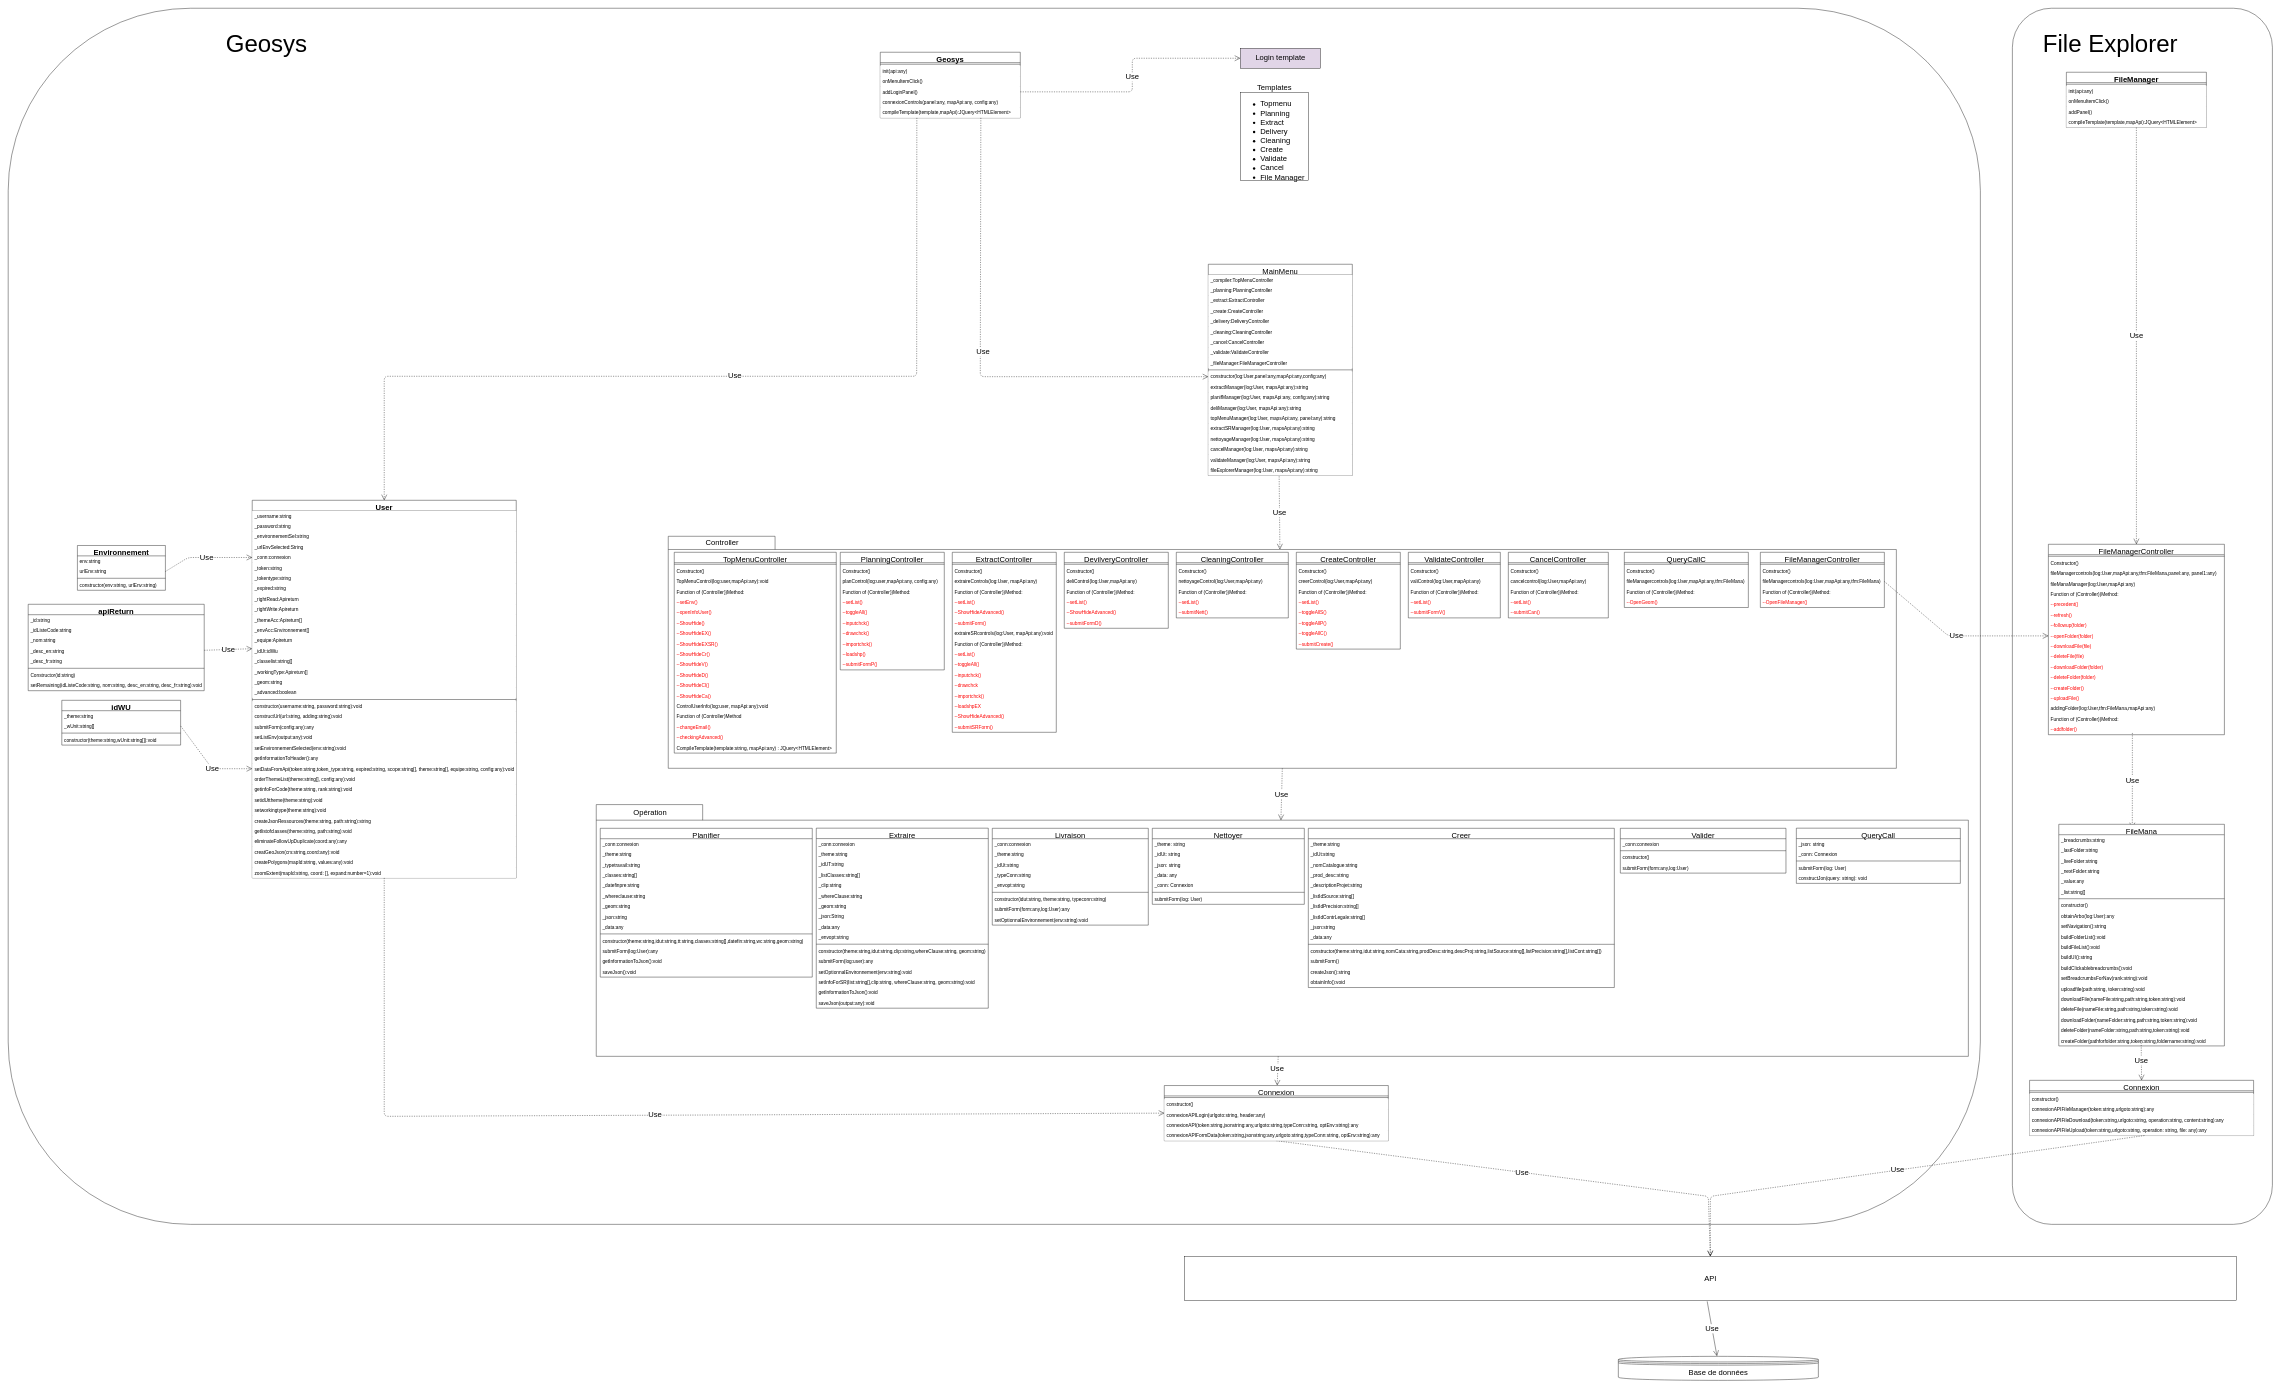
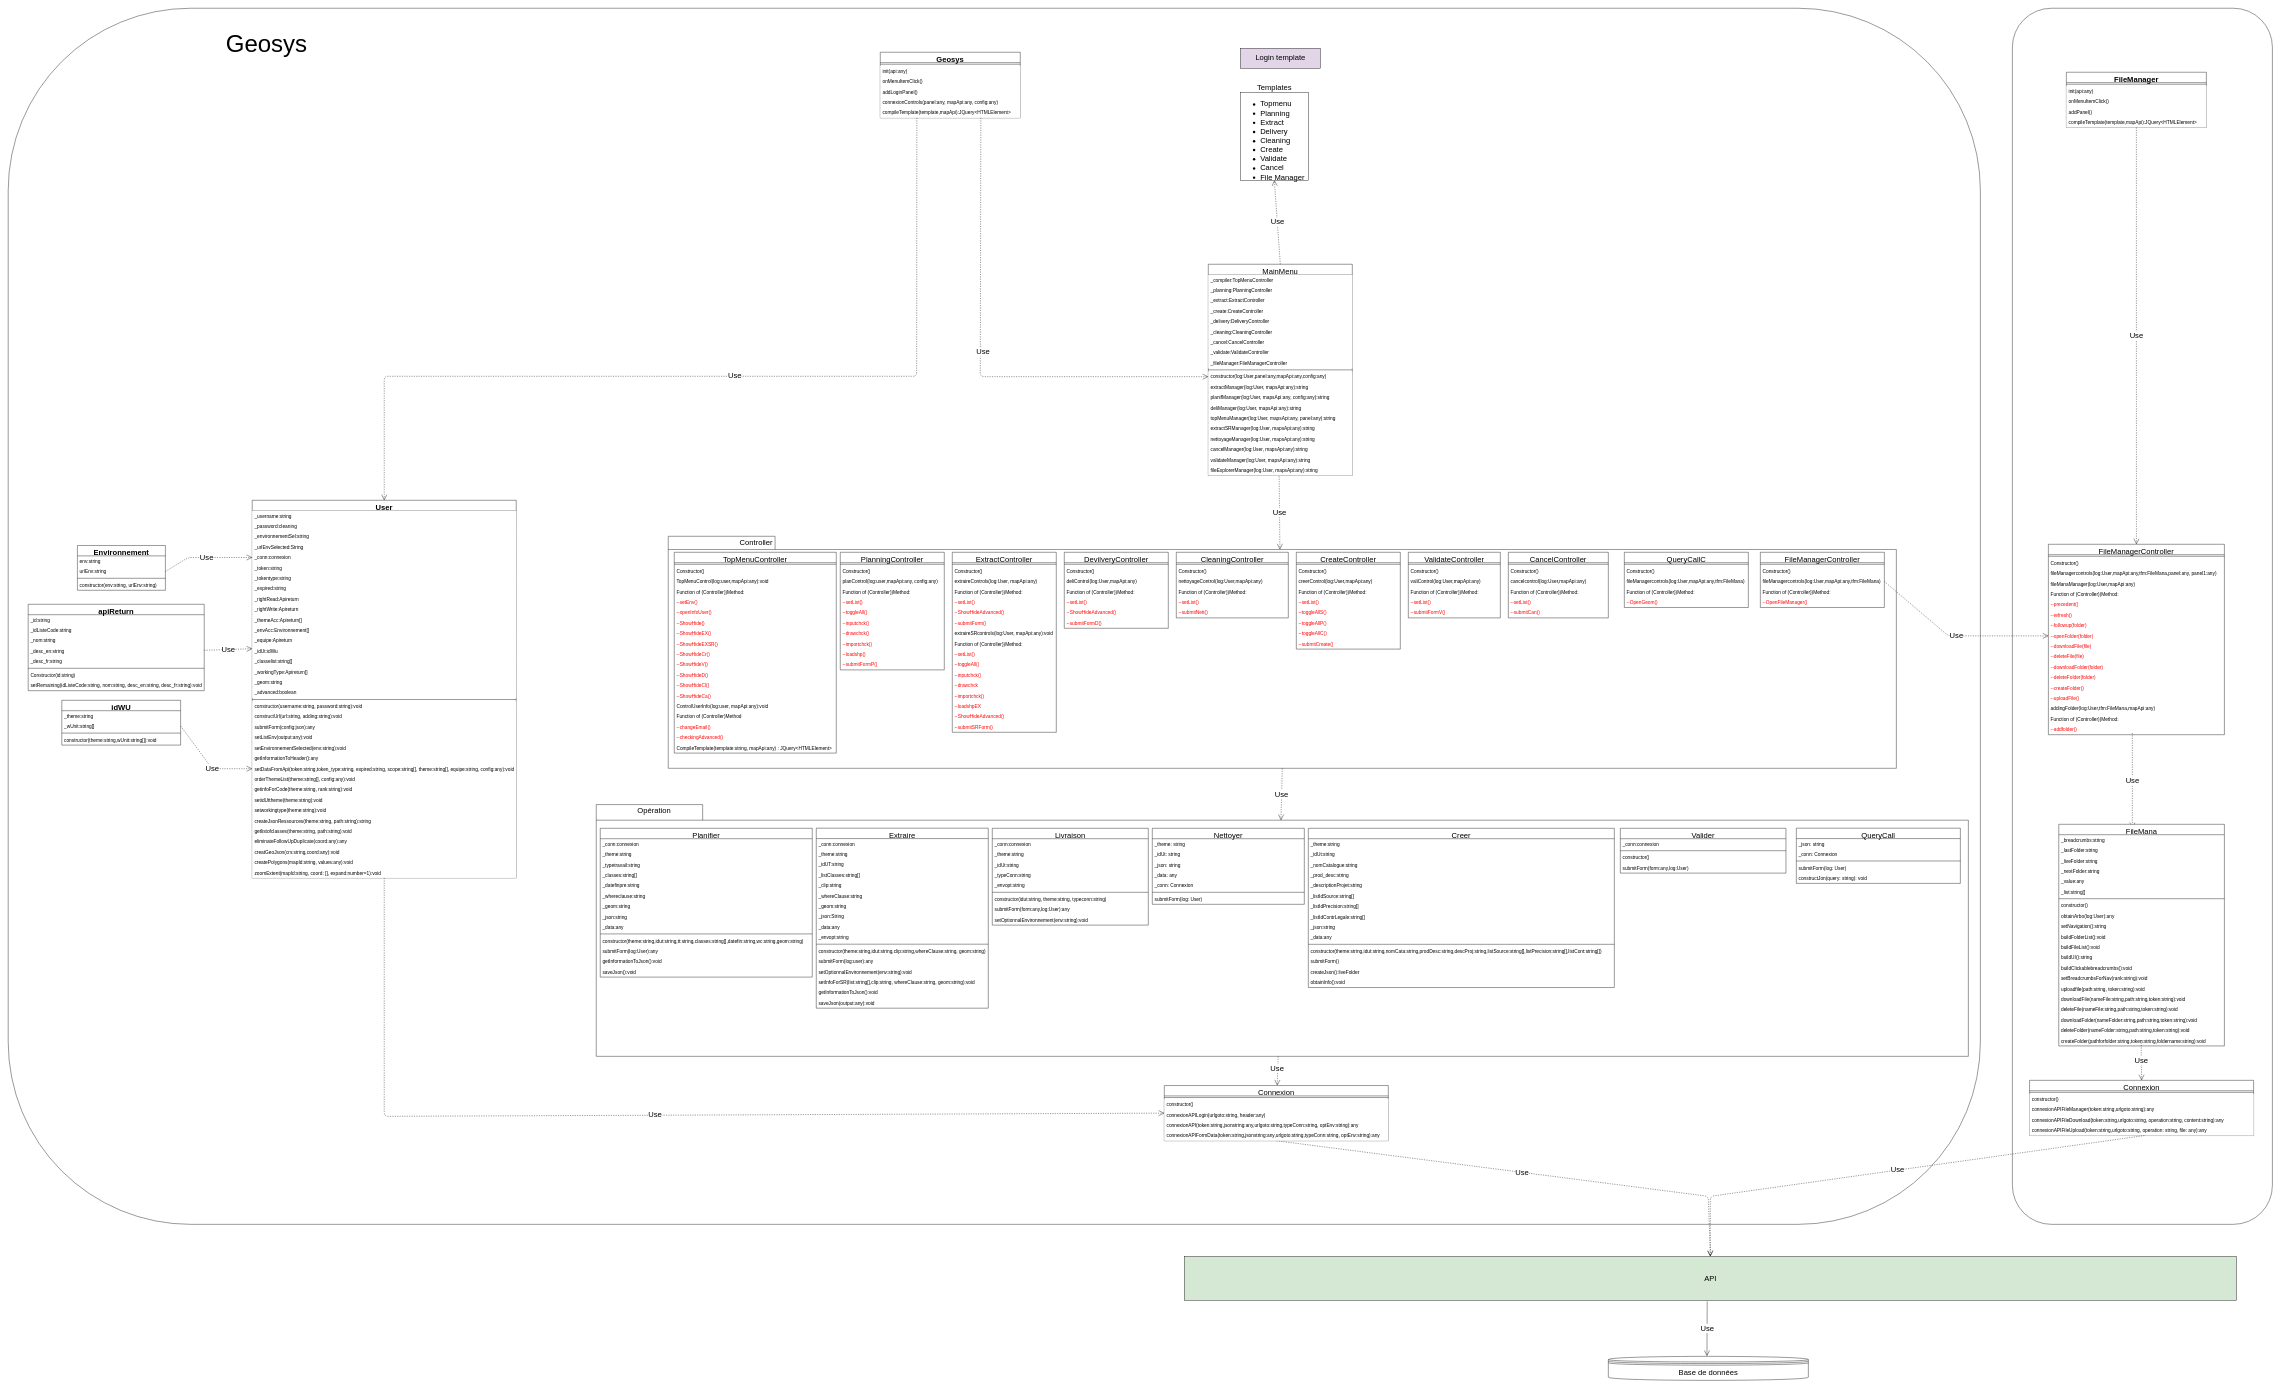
- <mxCell id="353" value="&lt;span style=&quot;font-size: 60px&quot;&gt;File Explorer&lt;/span&gt;" style="text;html=1;strokeColor=none;fillColor=none;align=center;verticalAlign=middle;whiteSpace=wrap;rounded=0;fontSize=40;" vertex="1" parent="1"><mxGeometry x="5060" y="60" width="430" height="100" as="geometry" /></mxCell>
- <mxCell id="87" value="Use" style="endArrow=open;endSize=12;dashed=1;html=1;fontSize=19;fontColor=#000000;exitX=1;exitY=0.5;exitDx=0;exitDy=0;entryX=0;entryY=0.5;entryDx=0;entryDy=0;" parent="1" source="30" target="81" edge="1"><mxGeometry width="160" relative="1" as="geometry"><mxPoint x="2641.38" y="210" as="sourcePoint" /><mxPoint x="2640" y="350" as="targetPoint" /><Array as="points"><mxPoint x="2830" y="229" /><mxPoint x="2830" y="145" /></Array></mxGeometry></mxCell>
+ <mxCell id="84" value="Use" style="endArrow=open;endSize=12;dashed=1;html=1;fontSize=19;fontColor=#000000;exitX=0.5;exitY=0;exitDx=0;exitDy=0;entryX=0.5;entryY=1;entryDx=0;entryDy=0;" parent="1" source="4" target="25" edge="1"><mxGeometry width="160" relative="1" as="geometry"><mxPoint x="3196.38" y="520" as="sourcePoint" /><mxPoint x="3070" y="560" as="targetPoint" /><Array as="points" /></mxGeometry></mxCell>
- <mxCell id="35" value="_password:string" style="text;strokeColor=none;fillColor=#ffffff;align=left;verticalAlign=top;spacingLeft=4;spacingRight=4;overflow=hidden;rotatable=0;points=[[0,0.5],[1,0.5]];portConstraint=eastwest;" parent="33" vertex="1"><mxGeometry y="52" width="660" height="26" as="geometry" /></mxCell>
+ <mxCell id="35" value="_password:cleaning" style="text;strokeColor=none;fillColor=#ffffff;align=left;verticalAlign=top;spacingLeft=4;spacingRight=4;overflow=hidden;rotatable=0;points=[[0,0.5],[1,0.5]];portConstraint=eastwest;" parent="33" vertex="1"><mxGeometry y="52" width="660" height="26" as="geometry" /></mxCell>
- <mxCell id="71" value="Controller" style="text;html=1;strokeColor=none;fillColor=none;align=center;verticalAlign=middle;whiteSpace=wrap;rounded=0;fontSize=19;" parent="1" vertex="1"><mxGeometry x="1680" y="1347" width="250" height="20" as="geometry" /></mxCell>
+ <mxCell id="71" value="Controller" style="text;html=1;strokeColor=none;fillColor=none;align=center;verticalAlign=middle;whiteSpace=wrap;rounded=0;fontSize=19;" parent="1" vertex="1"><mxGeometry x="1765" y="1347" width="250" height="20" as="geometry" /></mxCell>
- <mxCell id="55" value="submitForm(config:any):any" style="text;strokeColor=none;fillColor=#ffffff;align=left;verticalAlign=top;spacingLeft=4;spacingRight=4;overflow=hidden;rotatable=0;points=[[0,0.5],[1,0.5]];portConstraint=eastwest;" parent="33" vertex="1"><mxGeometry y="554" width="660" height="26" as="geometry" /></mxCell>
+ <mxCell id="55" value="submitForm(config:json):any" style="text;strokeColor=none;fillColor=#ffffff;align=left;verticalAlign=top;spacingLeft=4;spacingRight=4;overflow=hidden;rotatable=0;points=[[0,0.5],[1,0.5]];portConstraint=eastwest;" parent="33" vertex="1"><mxGeometry y="554" width="660" height="26" as="geometry" /></mxCell>
- <mxCell id="73" value="Opération" style="text;html=1;strokeColor=none;fillColor=none;align=center;verticalAlign=middle;whiteSpace=wrap;rounded=0;fontSize=19;" parent="1" vertex="1"><mxGeometry x="1500" y="2020" width="250" height="20" as="geometry" /></mxCell>
+ <mxCell id="73" value="Opération" style="text;html=1;strokeColor=none;fillColor=none;align=center;verticalAlign=middle;whiteSpace=wrap;rounded=0;fontSize=19;" parent="1" vertex="1"><mxGeometry x="1510" y="2015" width="250" height="20" as="geometry" /></mxCell>
- <mxCell id="186" value="createJson():string" style="text;strokeColor=none;fillColor=none;align=left;verticalAlign=top;spacingLeft=4;spacingRight=4;overflow=hidden;rotatable=0;points=[[0,0.5],[1,0.5]];portConstraint=eastwest;" parent="172" vertex="1"><mxGeometry y="346" width="765" height="26" as="geometry" /></mxCell>
+ <mxCell id="186" value="createJson():liveFolder" style="text;strokeColor=none;fillColor=none;align=left;verticalAlign=top;spacingLeft=4;spacingRight=4;overflow=hidden;rotatable=0;points=[[0,0.5],[1,0.5]];portConstraint=eastwest;" parent="172" vertex="1"><mxGeometry y="346" width="765" height="26" as="geometry" /></mxCell>
- <mxCell id="80" value="API" style="html=1;fontSize=19;" parent="1" vertex="1"><mxGeometry x="2960" y="3140" width="2630" height="110" as="geometry" /></mxCell>
+ <mxCell id="80" value="API" style="html=1;fontSize=19;fillColor=#d5e8d4;" parent="1" vertex="1"><mxGeometry x="2960" y="3140" width="2630" height="110" as="geometry" /></mxCell>
- <mxCell id="93" value="Base de données" style="shape=datastore;whiteSpace=wrap;html=1;fontSize=19;fontColor=#000000;" parent="1" vertex="1"><mxGeometry x="4045" y="3390" width="500" height="60" as="geometry" /></mxCell>
+ <mxCell id="93" value="Base de données" style="shape=datastore;whiteSpace=wrap;html=1;fontSize=19;fontColor=#000000;" parent="1" vertex="1"><mxGeometry x="4020" y="3390" width="500" height="60" as="geometry" /></mxCell>
